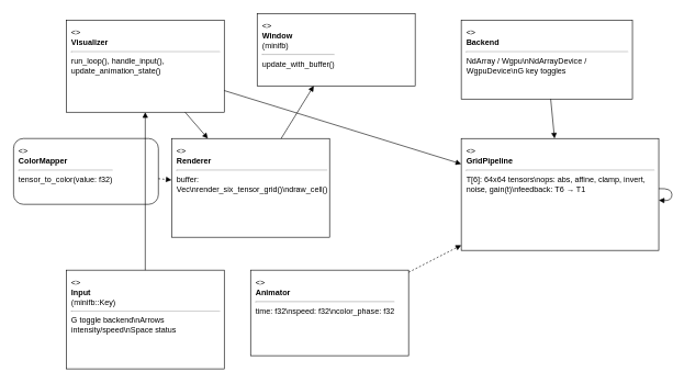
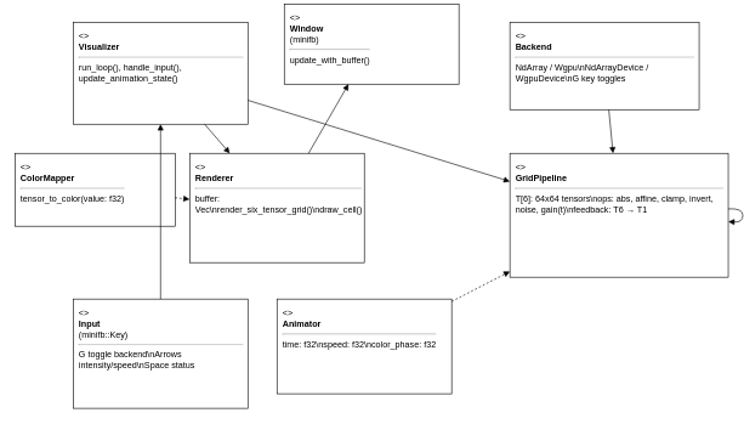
- <mxCell id="3" value="&lt;&lt;block&gt;&gt;&lt;br/&gt;&lt;b&gt;Window&lt;/b&gt;&lt;br/&gt;(minifb)&lt;hr/&gt;update_with_buffer()" style="whiteSpace=wrap;html=1;rounded=0;strokeColor=#000000;fillColor=#ffffff;align=left;verticalAlign=top;spacing=8;" parent="1" vertex="1"><mxGeometry x="390" y="20" width="240" height="110" as="geometry" /></mxCell>
+ <mxCell id="3" value="&lt;&lt;block&gt;&gt;&lt;br/&gt;&lt;b&gt;Window&lt;/b&gt;&lt;br/&gt;(minifb)&lt;hr/&gt;update_with_buffer()" style="whiteSpace=wrap;html=1;rounded=0;strokeColor=#000000;fillColor=#ffffff;align=left;verticalAlign=top;spacing=8;" parent="1" vertex="1"><mxGeometry x="390" y="5" width="240" height="110" as="geometry" /></mxCell>
- <mxCell id="5" value="&lt;&lt;block&gt;&gt;&lt;br/&gt;&lt;b&gt;ColorMapper&lt;/b&gt;&lt;hr/&gt;tensor_to_color(value: f32)" style="whiteSpace=wrap;html=1;strokeColor=#000000;fillColor=#ffffff;align=left;verticalAlign=top;spacing=8;rounded=1;" parent="1" vertex="1"><mxGeometry x="20" y="210" width="220" height="100" as="geometry" /></mxCell>
+ <mxCell id="5" value="&lt;&lt;block&gt;&gt;&lt;br/&gt;&lt;b&gt;ColorMapper&lt;/b&gt;&lt;hr/&gt;tensor_to_color(value: f32)" style="whiteSpace=wrap;html=1;rounded=0;strokeColor=#000000;fillColor=#ffffff;align=left;verticalAlign=top;spacing=8;" parent="1" vertex="1"><mxGeometry x="20" y="210" width="220" height="100" as="geometry" /></mxCell>
